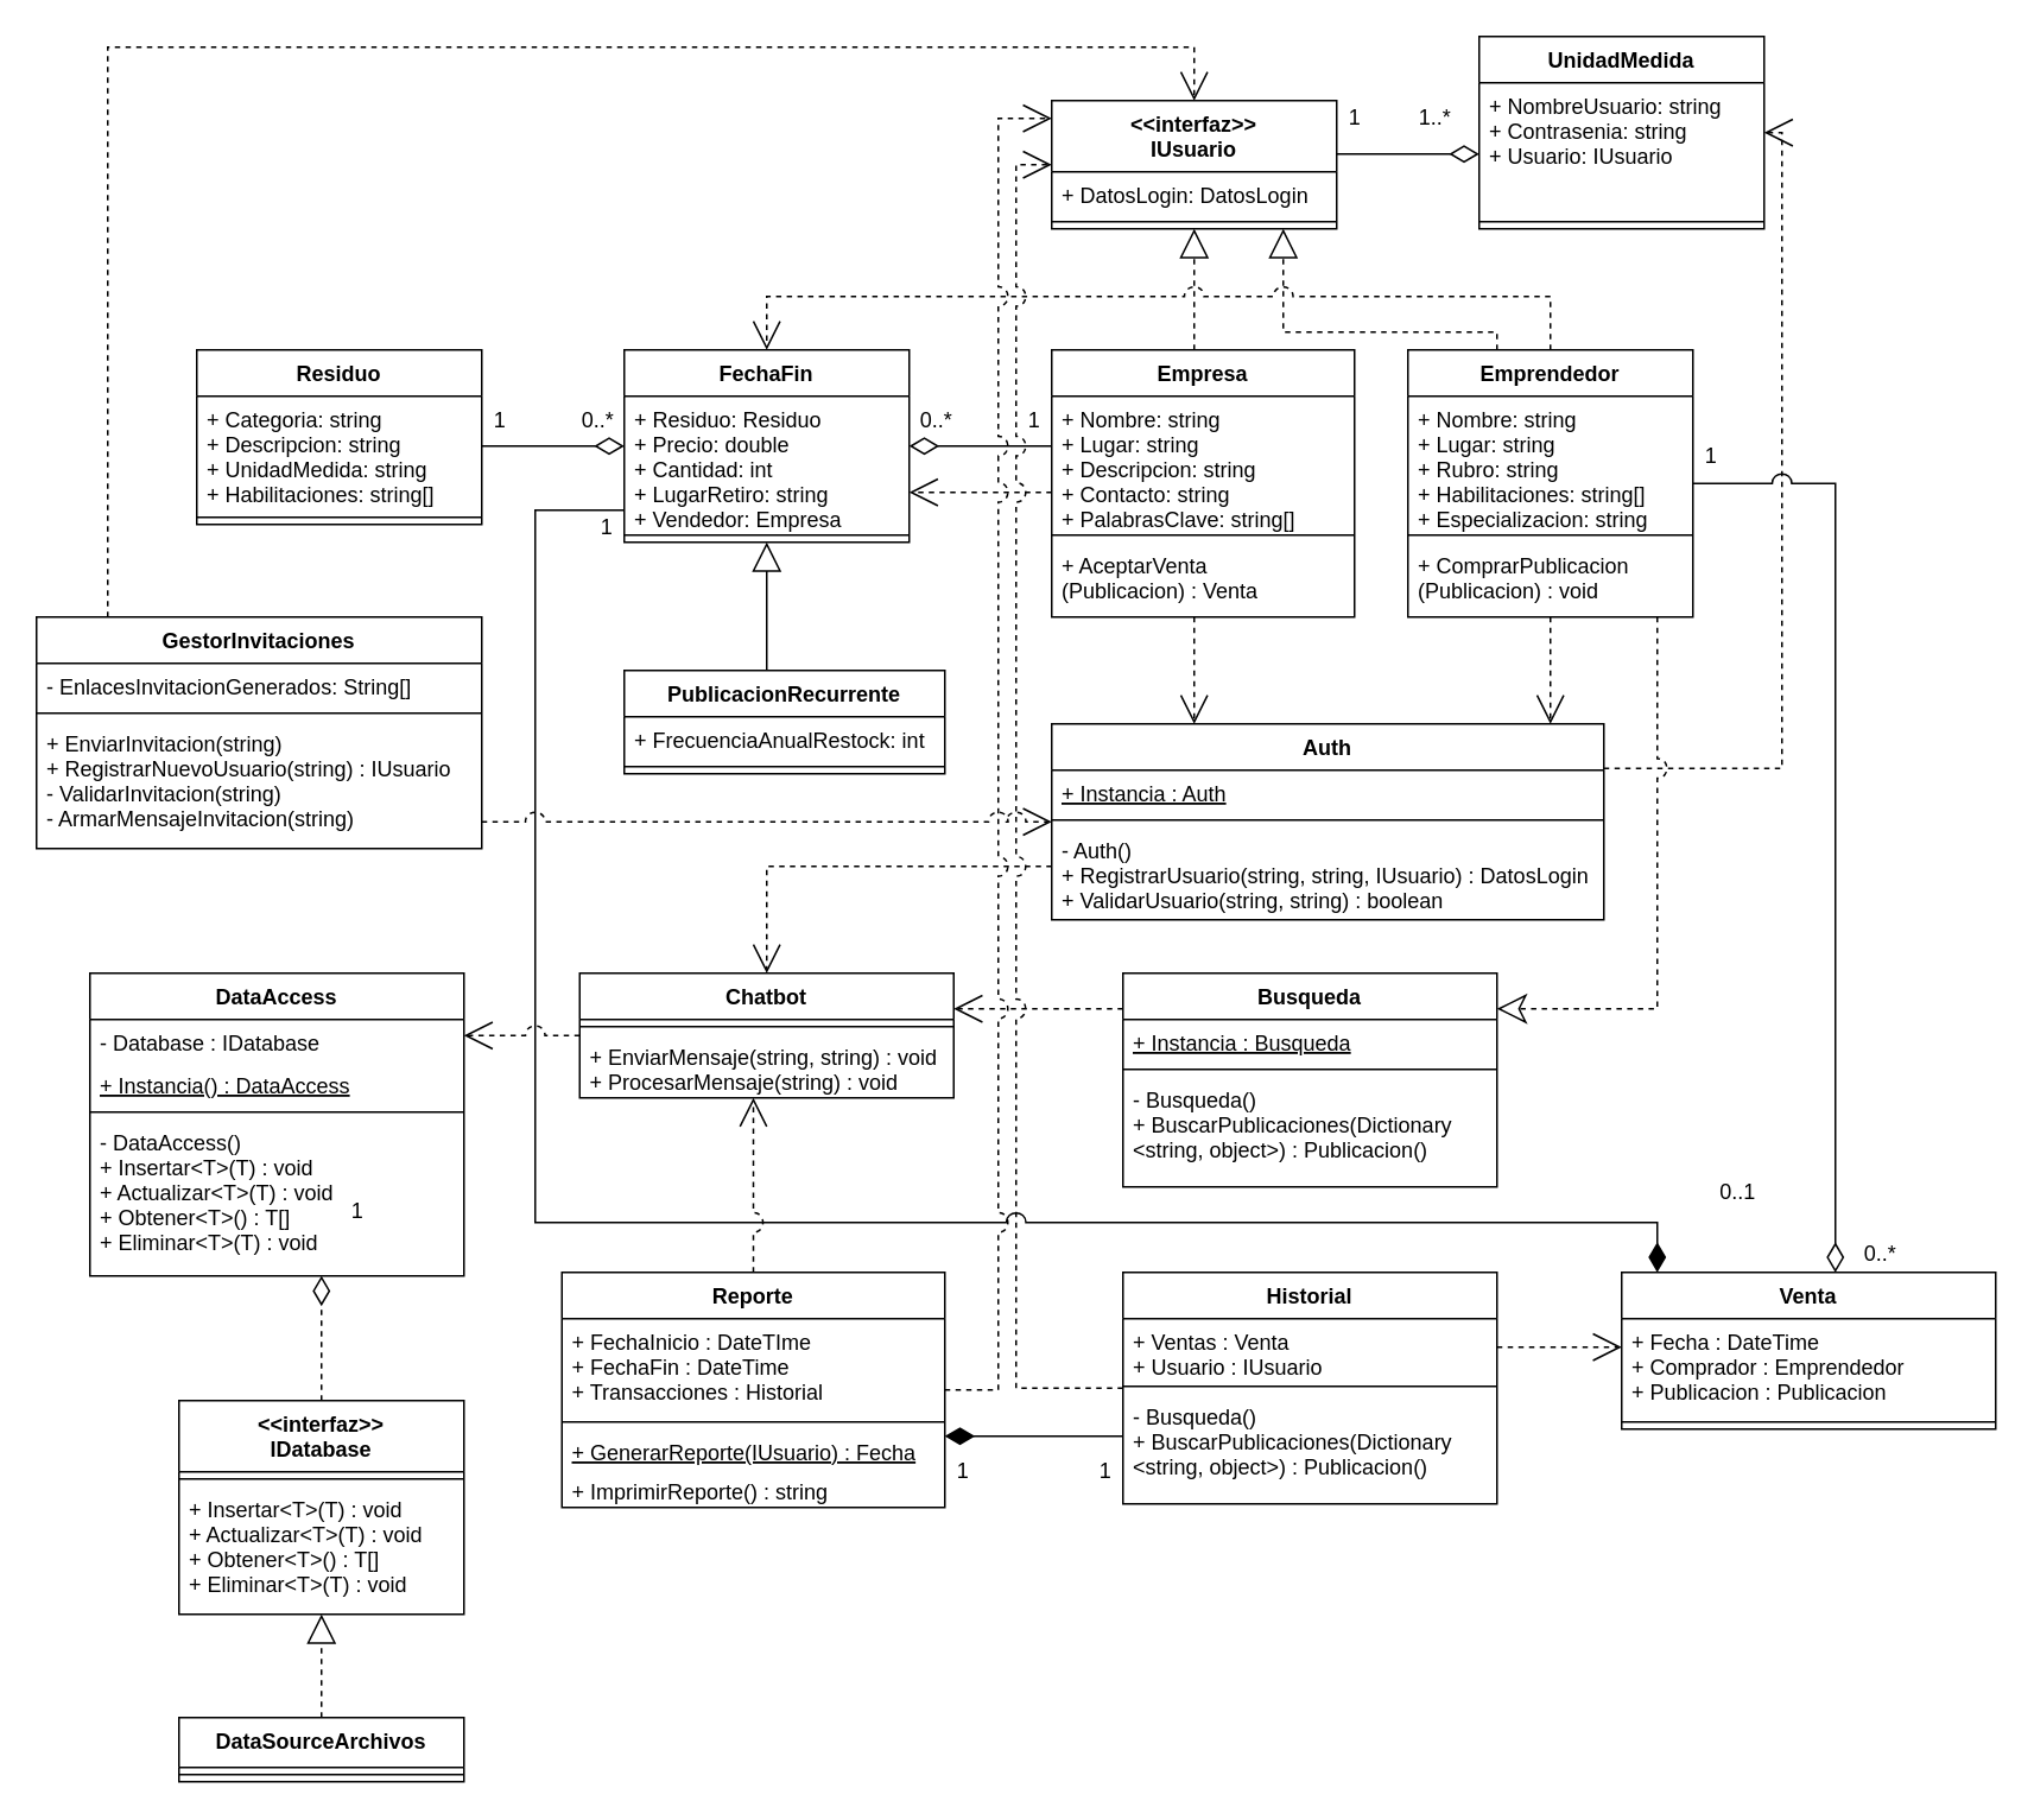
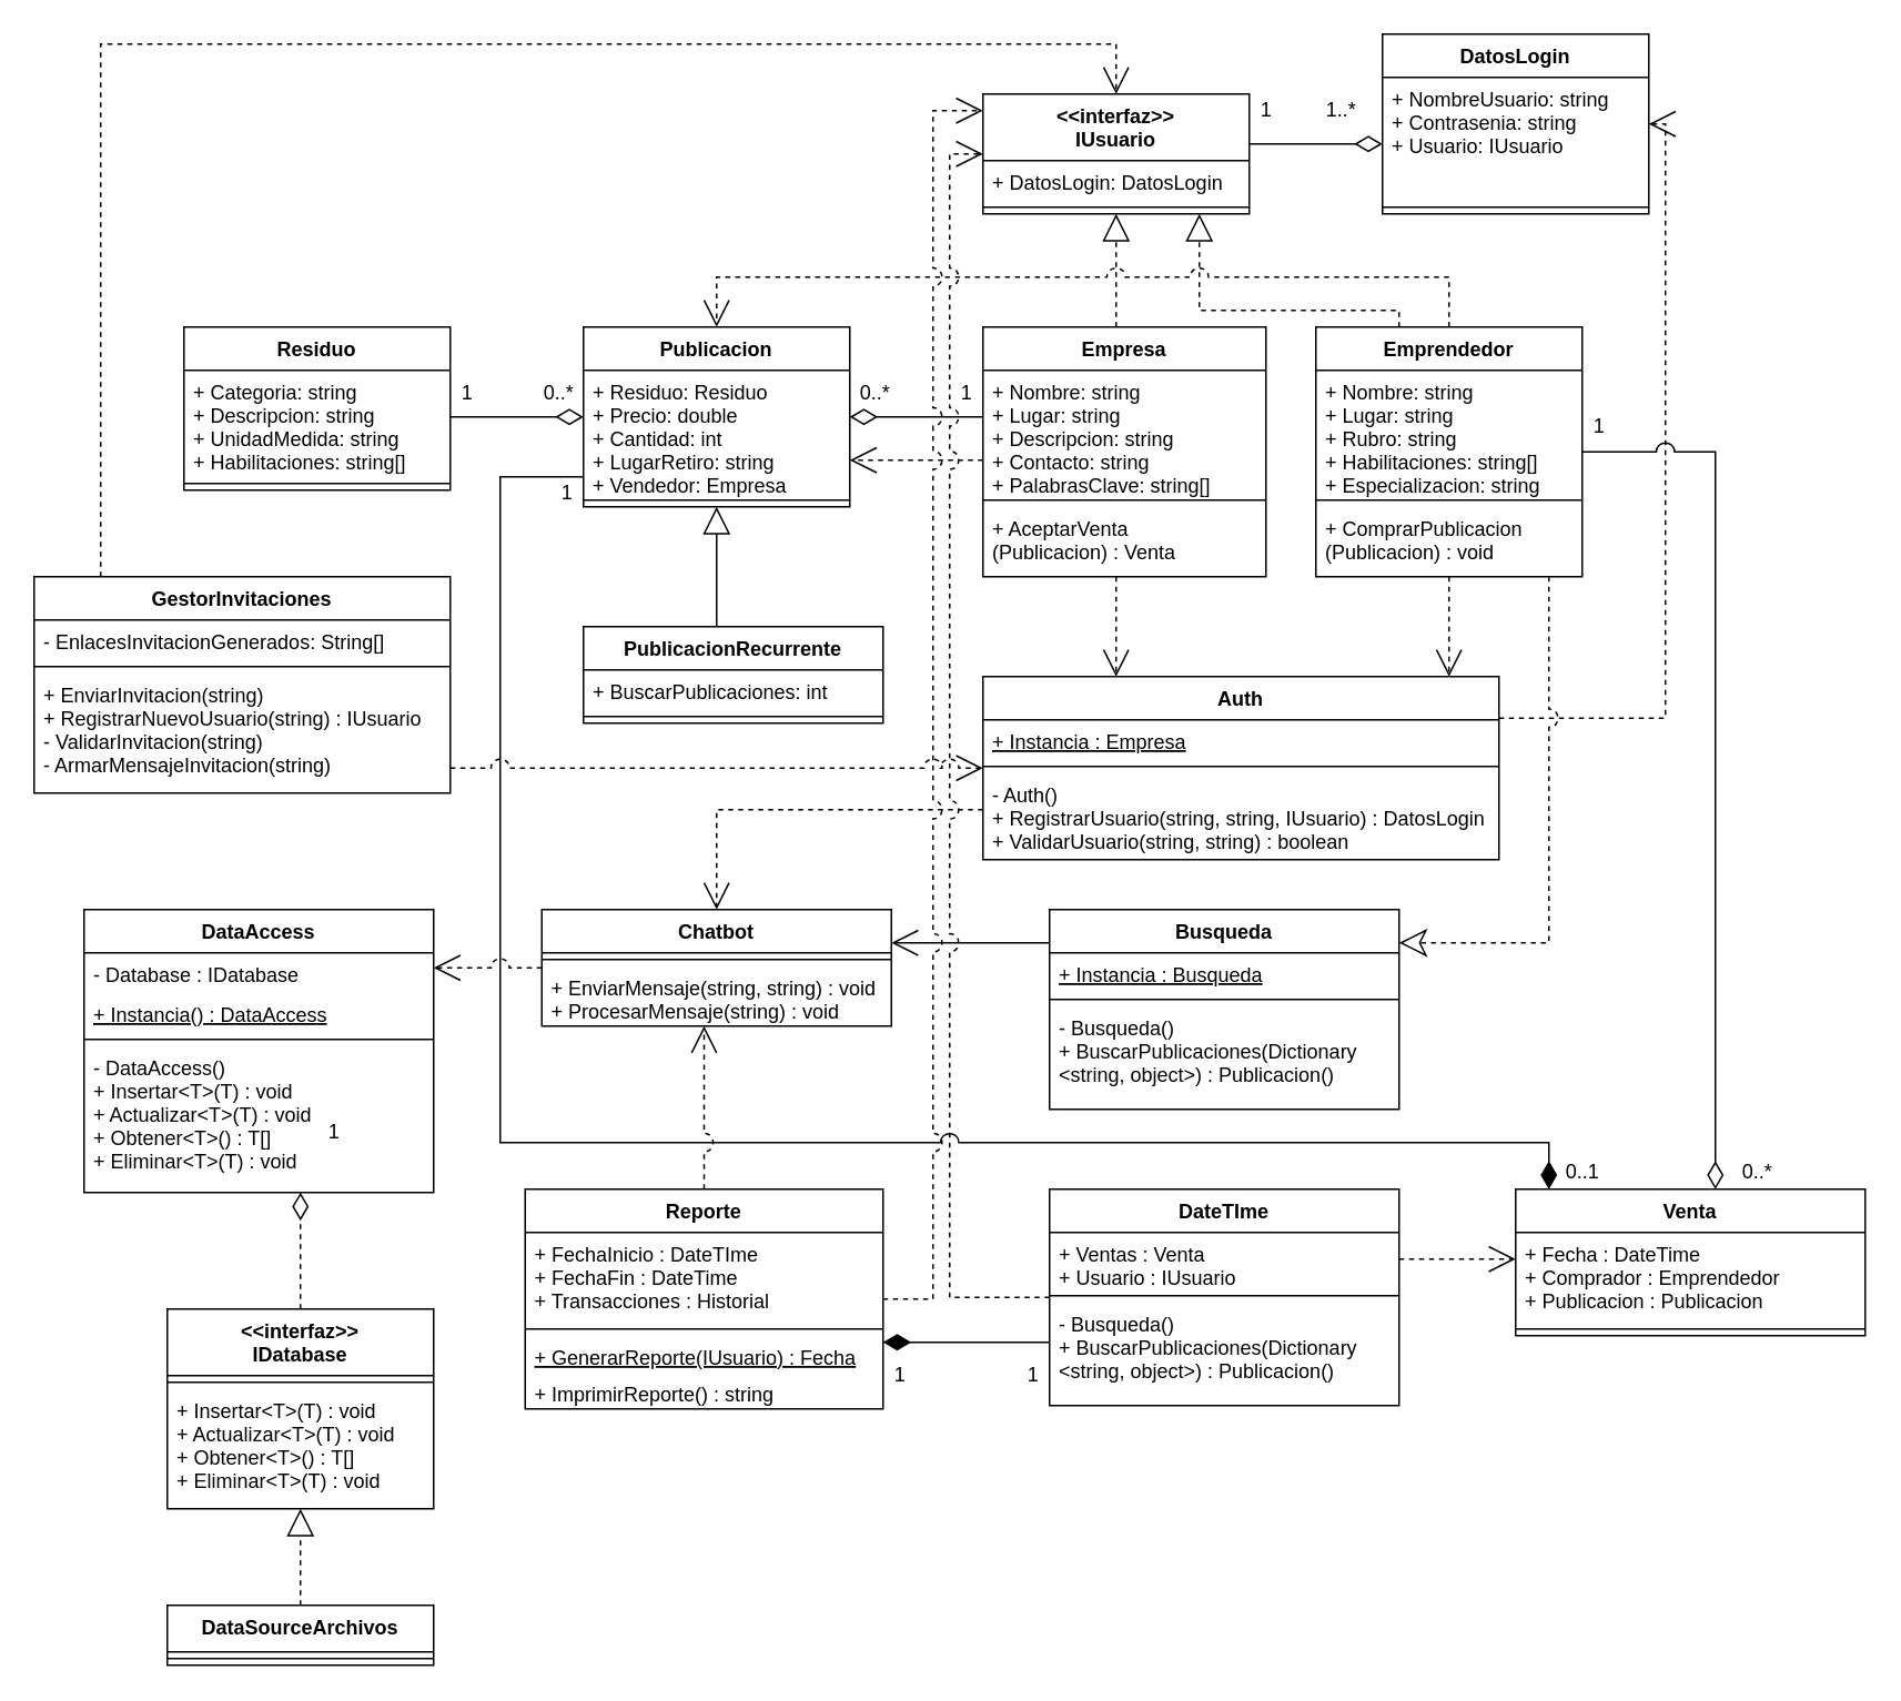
- <mxCell id="38" value="UnidadMedida" style="swimlane;fontStyle=1;align=center;verticalAlign=top;childLayout=stackLayout;horizontal=1;startSize=26;horizontalStack=0;resizeParent=1;resizeParentMax=0;resizeLast=0;collapsible=1;marginBottom=0;hachureGap=4;pointerEvents=0;" vertex="1" parent="1"><mxGeometry x="830" y="20" width="160" height="108" as="geometry" /></mxCell>
+ <mxCell id="38" value="DatosLogin" style="swimlane;fontStyle=1;align=center;verticalAlign=top;childLayout=stackLayout;horizontal=1;startSize=26;horizontalStack=0;resizeParent=1;resizeParentMax=0;resizeLast=0;collapsible=1;marginBottom=0;hachureGap=4;pointerEvents=0;" vertex="1" parent="1"><mxGeometry x="830" y="20" width="160" height="108" as="geometry" /></mxCell>
- <mxCell id="6" value="FechaFin" style="swimlane;fontStyle=1;align=center;verticalAlign=top;childLayout=stackLayout;horizontal=1;startSize=26;horizontalStack=0;resizeParent=1;resizeParentMax=0;resizeLast=0;collapsible=1;marginBottom=0;hachureGap=4;pointerEvents=0;" vertex="1" parent="1"><mxGeometry x="350" y="196" width="160" height="108" as="geometry"><mxRectangle x="380" y="80" width="100" height="26" as="alternateBounds" /></mxGeometry></mxCell>
+ <mxCell id="6" value="Publicacion" style="swimlane;fontStyle=1;align=center;verticalAlign=top;childLayout=stackLayout;horizontal=1;startSize=26;horizontalStack=0;resizeParent=1;resizeParentMax=0;resizeLast=0;collapsible=1;marginBottom=0;hachureGap=4;pointerEvents=0;" vertex="1" parent="1"><mxGeometry x="350" y="196" width="160" height="108" as="geometry"><mxRectangle x="380" y="80" width="100" height="26" as="alternateBounds" /></mxGeometry></mxCell>
- <mxCell id="11" value="+ FrecuenciaAnualRestock: int" style="text;strokeColor=none;fillColor=none;align=left;verticalAlign=top;spacingLeft=4;spacingRight=4;overflow=hidden;rotatable=0;points=[[0,0.5],[1,0.5]];portConstraint=eastwest;" vertex="1" parent="10"><mxGeometry y="26" width="180" height="24" as="geometry" /></mxCell>
+ <mxCell id="11" value="+ BuscarPublicaciones: int" style="text;strokeColor=none;fillColor=none;align=left;verticalAlign=top;spacingLeft=4;spacingRight=4;overflow=hidden;rotatable=0;points=[[0,0.5],[1,0.5]];portConstraint=eastwest;" vertex="1" parent="10"><mxGeometry y="26" width="180" height="24" as="geometry" /></mxCell>
- <mxCell id="21" value="+ Instancia : Auth" style="text;strokeColor=none;fillColor=none;align=left;verticalAlign=top;spacingLeft=4;spacingRight=4;overflow=hidden;rotatable=0;points=[[0,0.5],[1,0.5]];portConstraint=eastwest;fontStyle=4" vertex="1" parent="20"><mxGeometry y="26" width="310" height="24" as="geometry" /></mxCell>
+ <mxCell id="21" value="+ Instancia : Empresa" style="text;strokeColor=none;fillColor=none;align=left;verticalAlign=top;spacingLeft=4;spacingRight=4;overflow=hidden;rotatable=0;points=[[0,0.5],[1,0.5]];portConstraint=eastwest;fontStyle=4" vertex="1" parent="20"><mxGeometry y="26" width="310" height="24" as="geometry" /></mxCell>
- <mxCell id="52" style="edgeStyle=orthogonalEdgeStyle;rounded=0;orthogonalLoop=1;jettySize=auto;html=1;endArrow=open;endFill=0;startSize=14;endSize=14;sourcePerimeterSpacing=0;targetPerimeterSpacing=0;dashed=1;" edge="1" parent="1" source="47" target="44"><mxGeometry relative="1" as="geometry"><mxPoint x="680" y="314" as="sourcePoint" /><mxPoint x="680" y="386" as="targetPoint" /><Array as="points"><mxPoint x="600" y="566" /><mxPoint x="600" y="566" /></Array></mxGeometry></mxCell>
+ <mxCell id="52" style="edgeStyle=orthogonalEdgeStyle;rounded=0;orthogonalLoop=1;jettySize=auto;html=1;endArrow=open;endFill=0;startSize=14;endSize=14;sourcePerimeterSpacing=0;targetPerimeterSpacing=0;dashed=0;" edge="1" parent="1" source="47" target="44"><mxGeometry relative="1" as="geometry"><mxPoint x="680" y="314" as="sourcePoint" /><mxPoint x="680" y="386" as="targetPoint" /><Array as="points"><mxPoint x="600" y="566" /><mxPoint x="600" y="566" /></Array></mxGeometry></mxCell>
- <mxCell id="75" value="0..1" style="text;html=1;align=center;verticalAlign=middle;resizable=0;points=[];autosize=1;strokeColor=none;fillColor=none;" vertex="1" parent="1"><mxGeometry x="955" y="659" width="40" height="20" as="geometry" /></mxCell>
+ <mxCell id="75" value="0..1" style="text;html=1;align=center;verticalAlign=middle;resizable=0;points=[];autosize=1;strokeColor=none;fillColor=none;" vertex="1" parent="1"><mxGeometry x="930" y="694" width="40" height="20" as="geometry" /></mxCell>
- <mxCell id="64" value="Historial" style="swimlane;fontStyle=1;align=center;verticalAlign=top;childLayout=stackLayout;horizontal=1;startSize=26;horizontalStack=0;resizeParent=1;resizeParentMax=0;resizeLast=0;collapsible=1;marginBottom=0;hachureGap=4;pointerEvents=0;" vertex="1" parent="1"><mxGeometry x="630" y="714" width="210" height="130" as="geometry" /></mxCell>
+ <mxCell id="64" value="DateTIme" style="swimlane;fontStyle=1;align=center;verticalAlign=top;childLayout=stackLayout;horizontal=1;startSize=26;horizontalStack=0;resizeParent=1;resizeParentMax=0;resizeLast=0;collapsible=1;marginBottom=0;hachureGap=4;pointerEvents=0;" vertex="1" parent="1"><mxGeometry x="630" y="714" width="210" height="130" as="geometry" /></mxCell>
